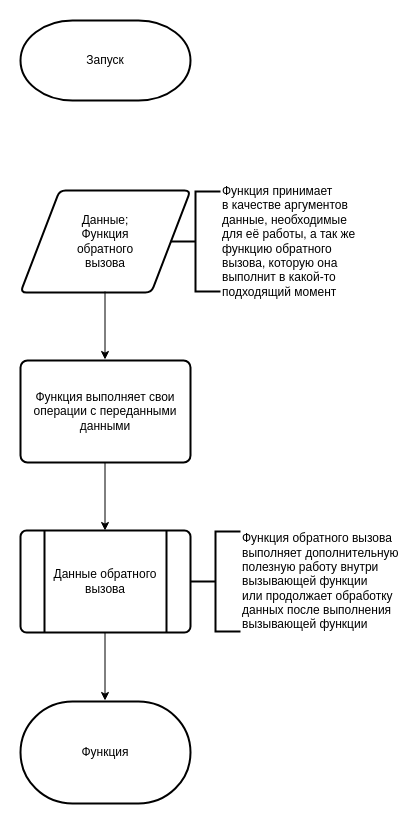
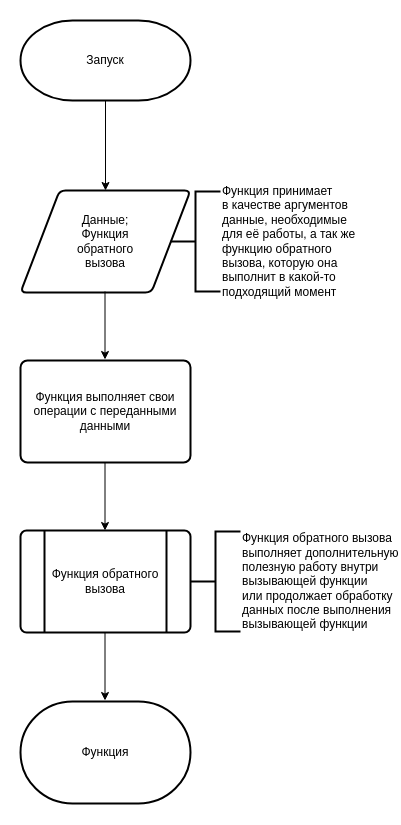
+ <mxCell id="4" value="" style="endArrow=classic;html=1;exitX=0.5;exitY=1;exitDx=0;exitDy=0;exitPerimeter=0;entryX=0.5;entryY=0;entryDx=0;entryDy=0;" edge="1" parent="1" source="2" target="3"><mxGeometry width="50" height="50" relative="1" as="geometry"><mxPoint x="10" y="220" as="sourcePoint" /><mxPoint x="60" y="170" as="targetPoint" /></mxGeometry></mxCell>
- <mxCell id="10" value="Данные обратного&lt;br&gt;вызова" style="verticalLabelPosition=middle;verticalAlign=middle;html=1;shape=process;whiteSpace=wrap;rounded=1;size=0.14;arcSize=6;aspect=fixed;labelPosition=center;align=center;strokeWidth=2;" vertex="1" parent="1"><mxGeometry x="20" y="530" width="170" height="102" as="geometry" /></mxCell>
+ <mxCell id="10" value="Функция обратного&lt;br&gt;вызова" style="verticalLabelPosition=middle;verticalAlign=middle;html=1;shape=process;whiteSpace=wrap;rounded=1;size=0.14;arcSize=6;aspect=fixed;labelPosition=center;align=center;strokeWidth=2;" vertex="1" parent="1"><mxGeometry x="20" y="530" width="170" height="102" as="geometry" /></mxCell>
